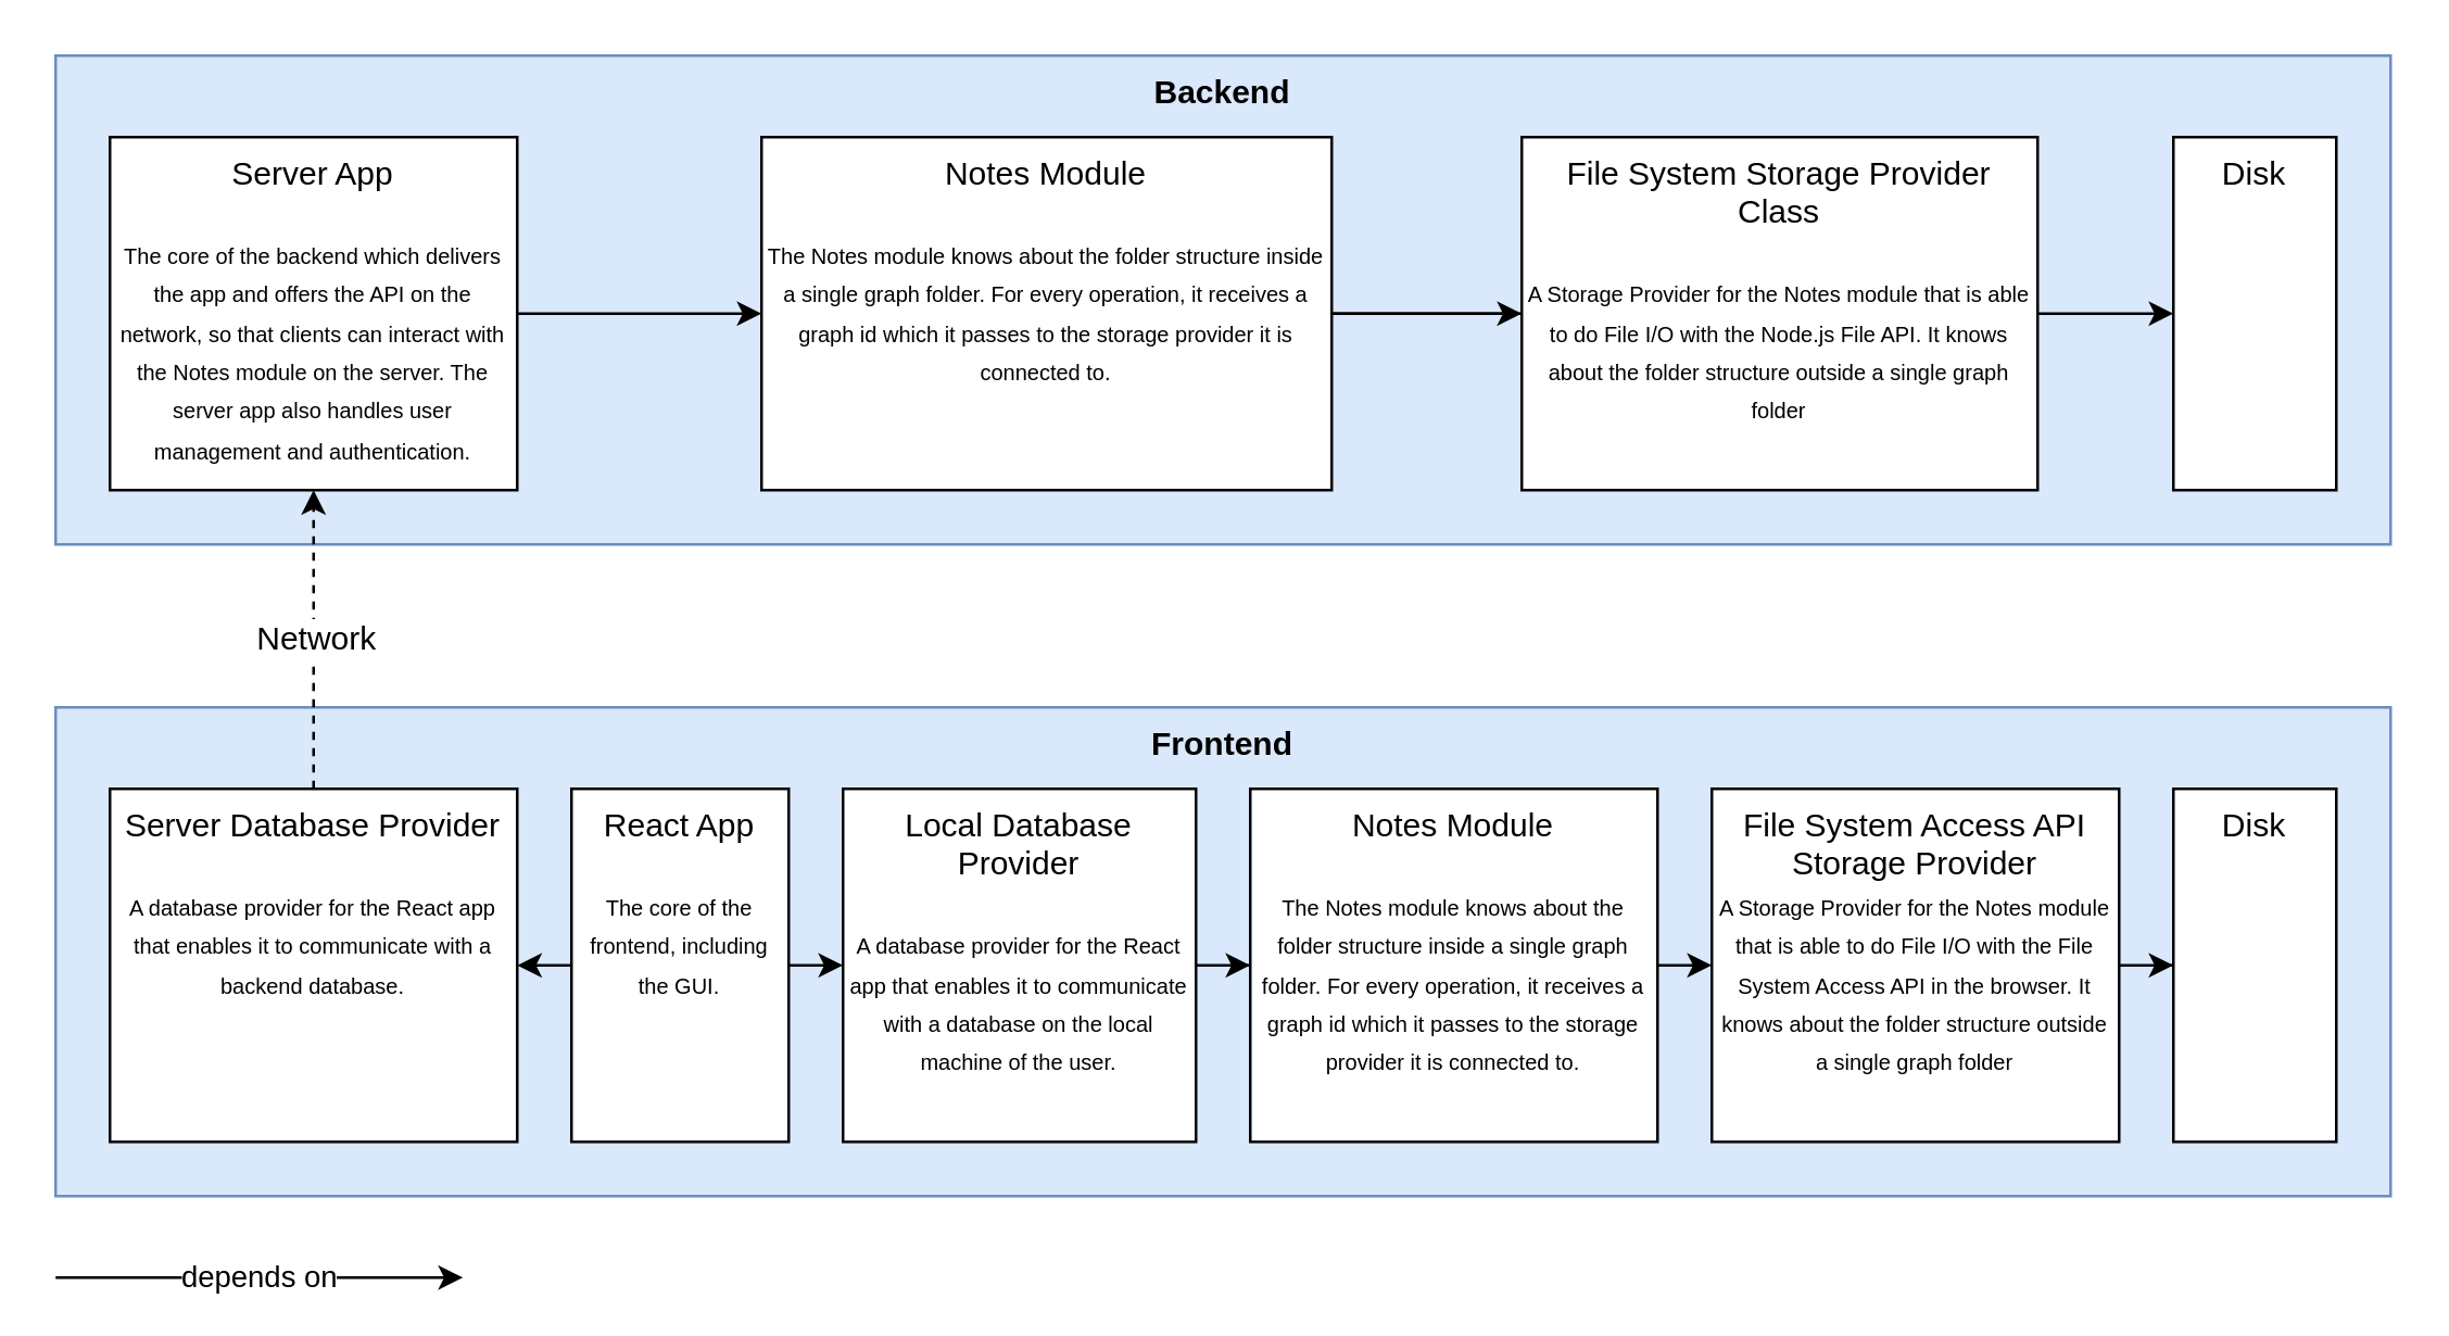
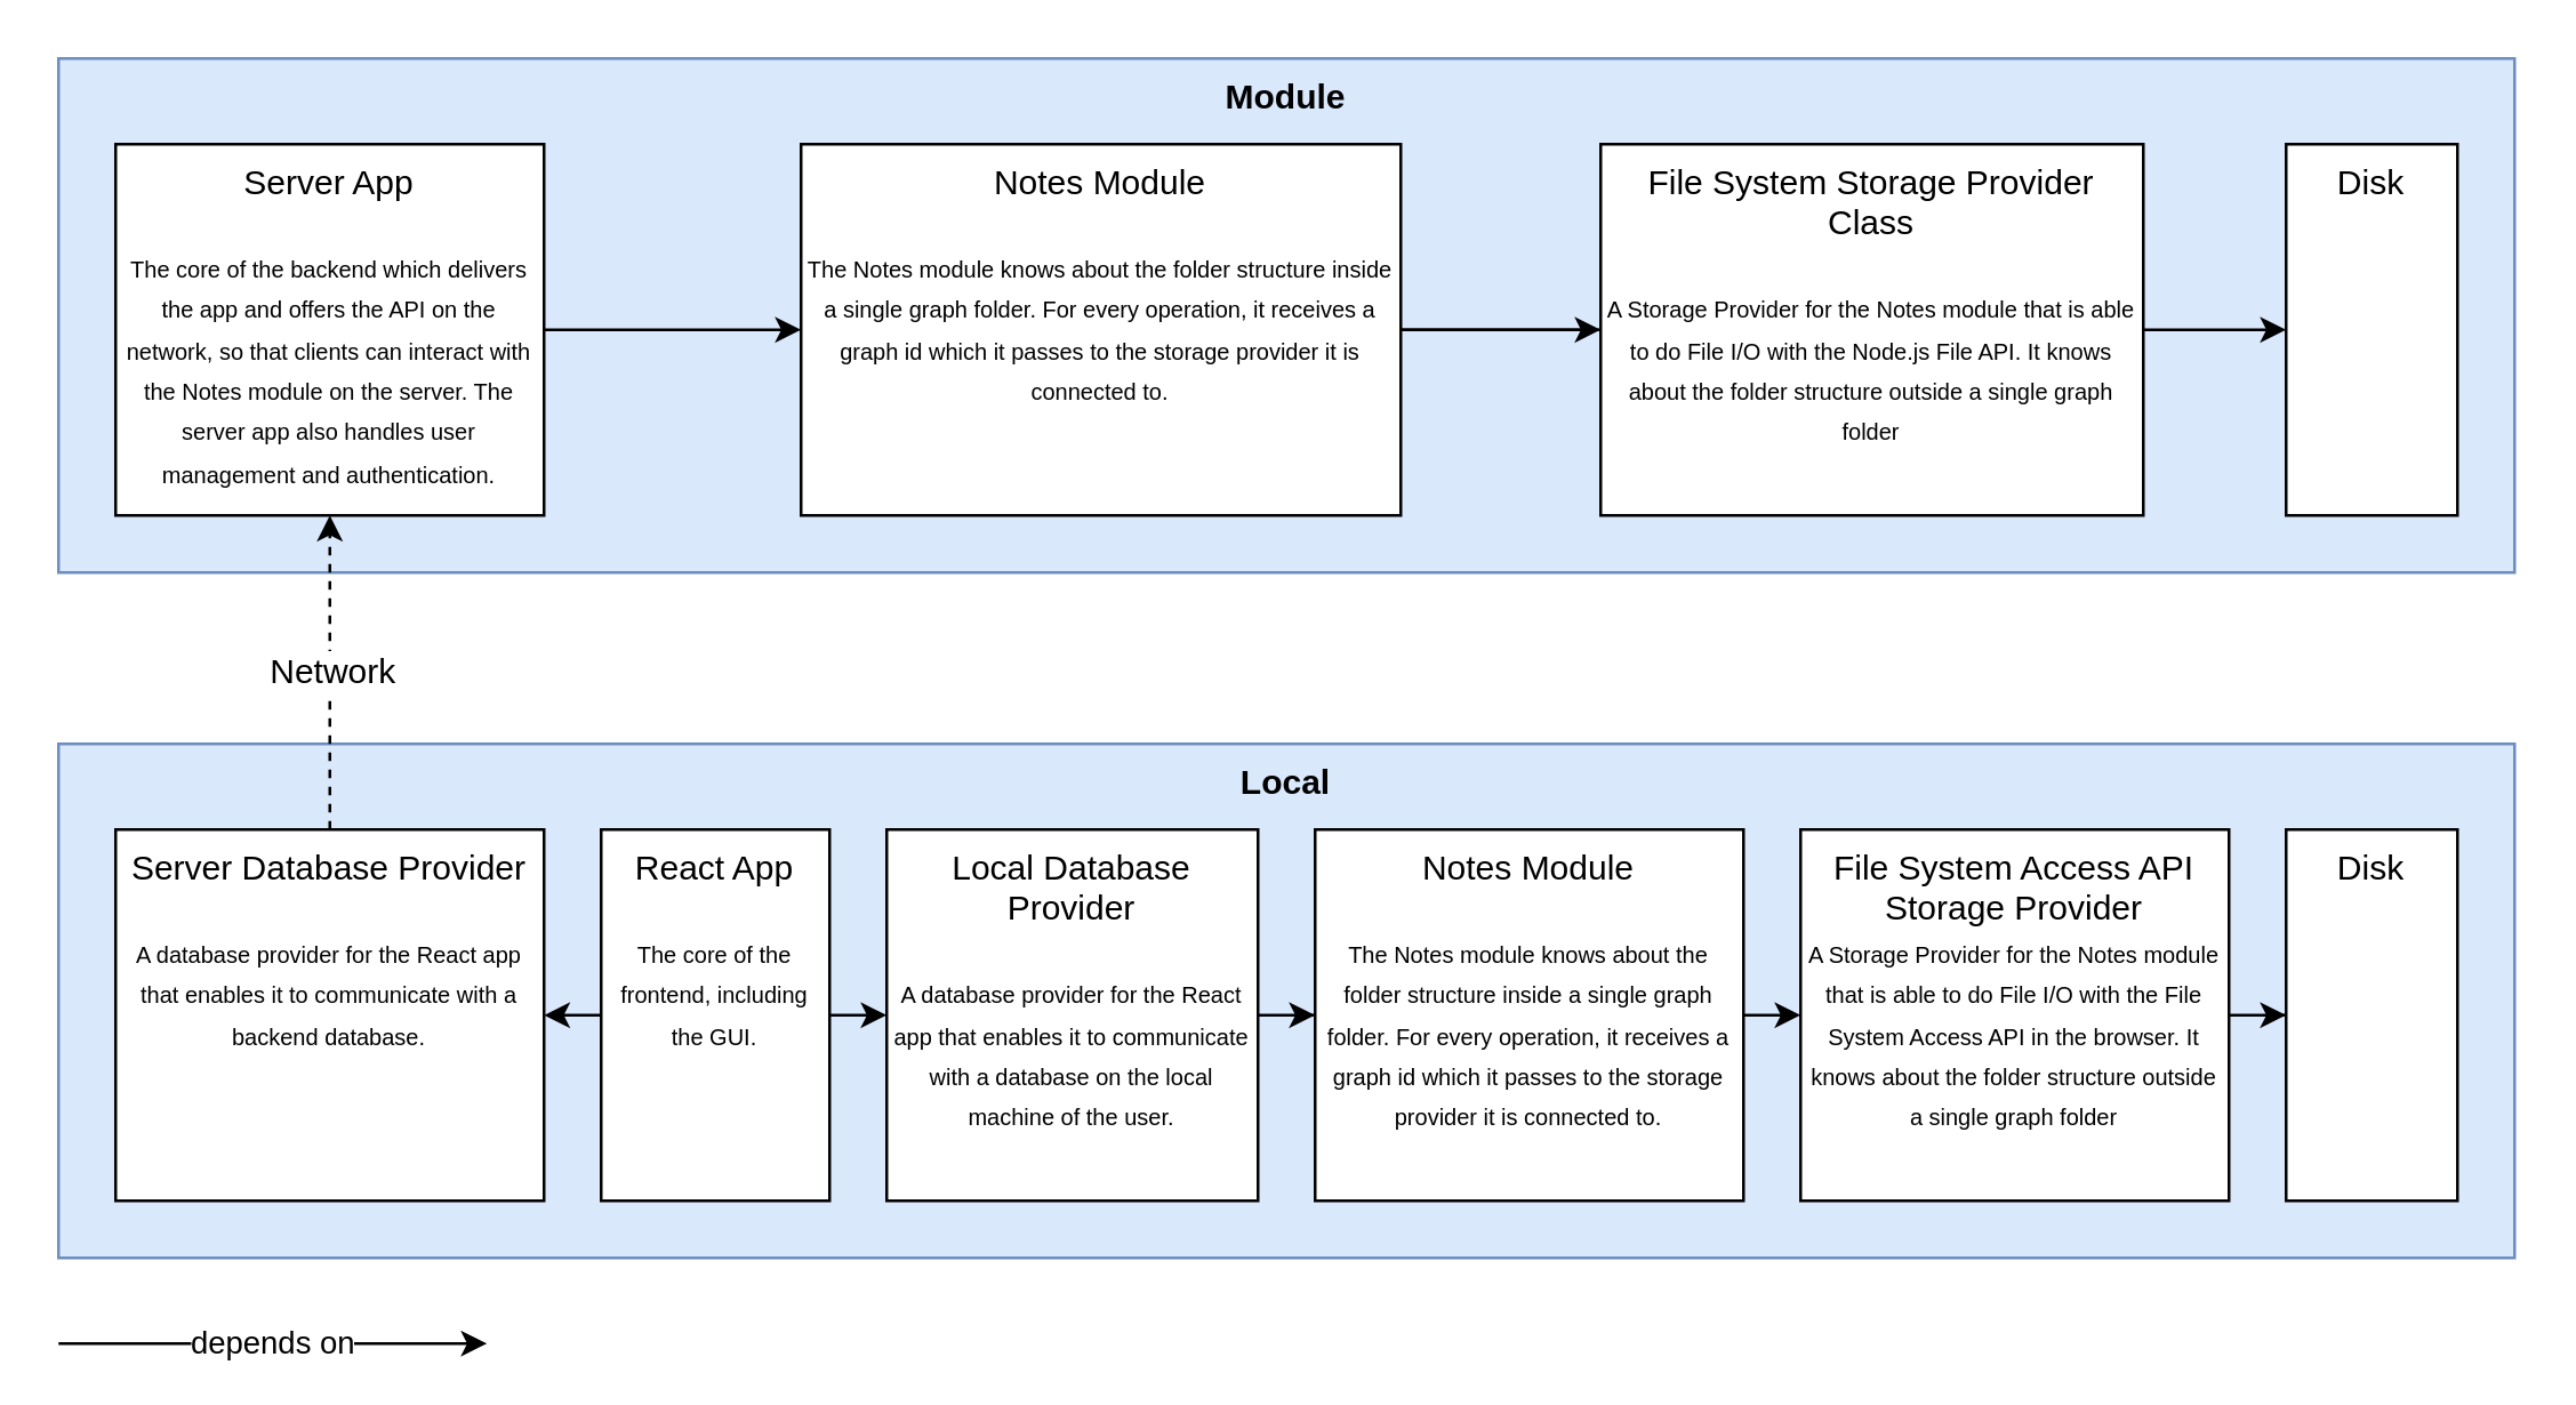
- <mxCell id="3" value="&lt;b&gt;Backend&lt;/b&gt;" style="rounded=0;whiteSpace=wrap;html=1;verticalAlign=top;fillColor=#dae8fc;strokeColor=#6c8ebf;" parent="1" vertex="1"><mxGeometry x="20" y="20" width="860" height="180" as="geometry" /></mxCell>
+ <mxCell id="3" value="&lt;b&gt;Module&lt;/b&gt;" style="rounded=0;whiteSpace=wrap;html=1;verticalAlign=top;fillColor=#dae8fc;strokeColor=#6c8ebf;" parent="1" vertex="1"><mxGeometry x="20" y="20" width="860" height="180" as="geometry" /></mxCell>
- <mxCell id="2" value="&lt;b&gt;Frontend&lt;/b&gt;" style="rounded=0;whiteSpace=wrap;html=1;verticalAlign=top;fillColor=#dae8fc;strokeColor=#6c8ebf;" parent="1" vertex="1"><mxGeometry x="20" y="260" width="860" height="180" as="geometry" /></mxCell>
+ <mxCell id="2" value="&lt;b&gt;Local&lt;/b&gt;" style="rounded=0;whiteSpace=wrap;html=1;verticalAlign=top;fillColor=#dae8fc;strokeColor=#6c8ebf;" parent="1" vertex="1"><mxGeometry x="20" y="260" width="860" height="180" as="geometry" /></mxCell>
